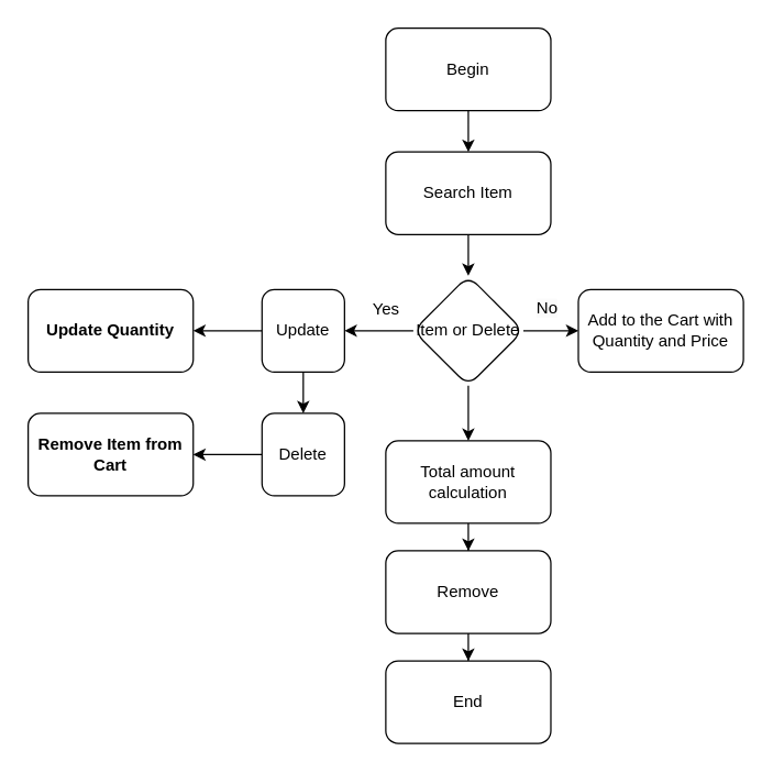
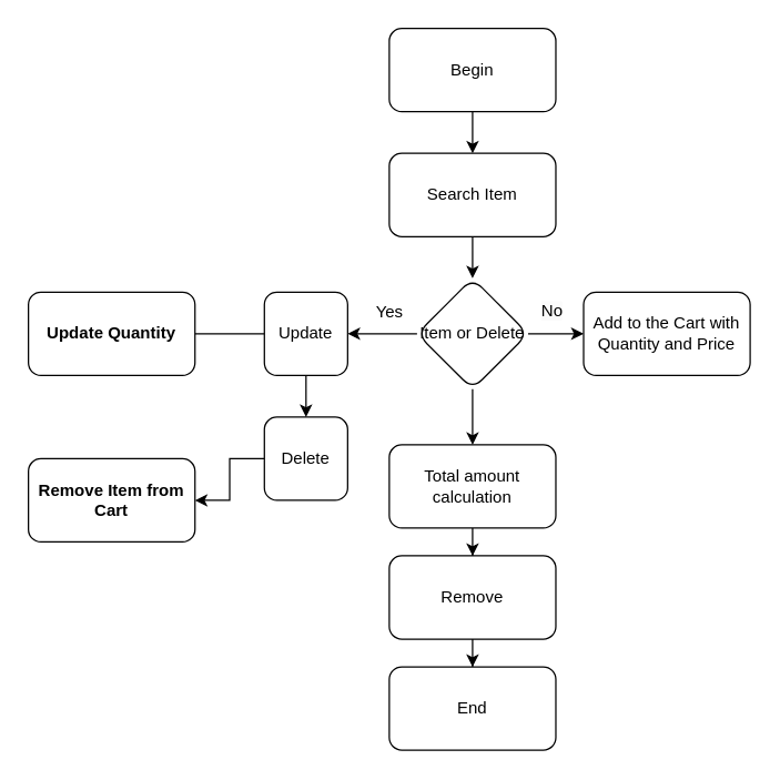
- <mxCell id="13" value="" style="edgeStyle=orthogonalEdgeStyle;rounded=0;orthogonalLoop=1;jettySize=auto;html=1;" edge="1" parent="1" source="23" target="19"><mxGeometry relative="1" as="geometry" /></mxCell>
+ <mxCell id="13" value="" style="edgeStyle=orthogonalEdgeStyle;rounded=0;orthogonalLoop=1;jettySize=auto;html=1;endArrow=none;" edge="1" parent="1" source="23" target="19"><mxGeometry relative="1" as="geometry" /></mxCell>
- <mxCell id="20" value="&lt;strong style=&quot;text-align: start;&quot;&gt;Remove Item from Cart&lt;/strong&gt;" style="whiteSpace=wrap;html=1;rounded=1;" vertex="1" parent="1"><mxGeometry x="20" y="300" width="120" height="60" as="geometry" /></mxCell>
+ <mxCell id="20" value="&lt;strong style=&quot;text-align: start;&quot;&gt;Remove Item from Cart&lt;/strong&gt;" style="whiteSpace=wrap;html=1;rounded=1;" vertex="1" parent="1"><mxGeometry x="20" y="330" width="120" height="60" as="geometry" /></mxCell>
